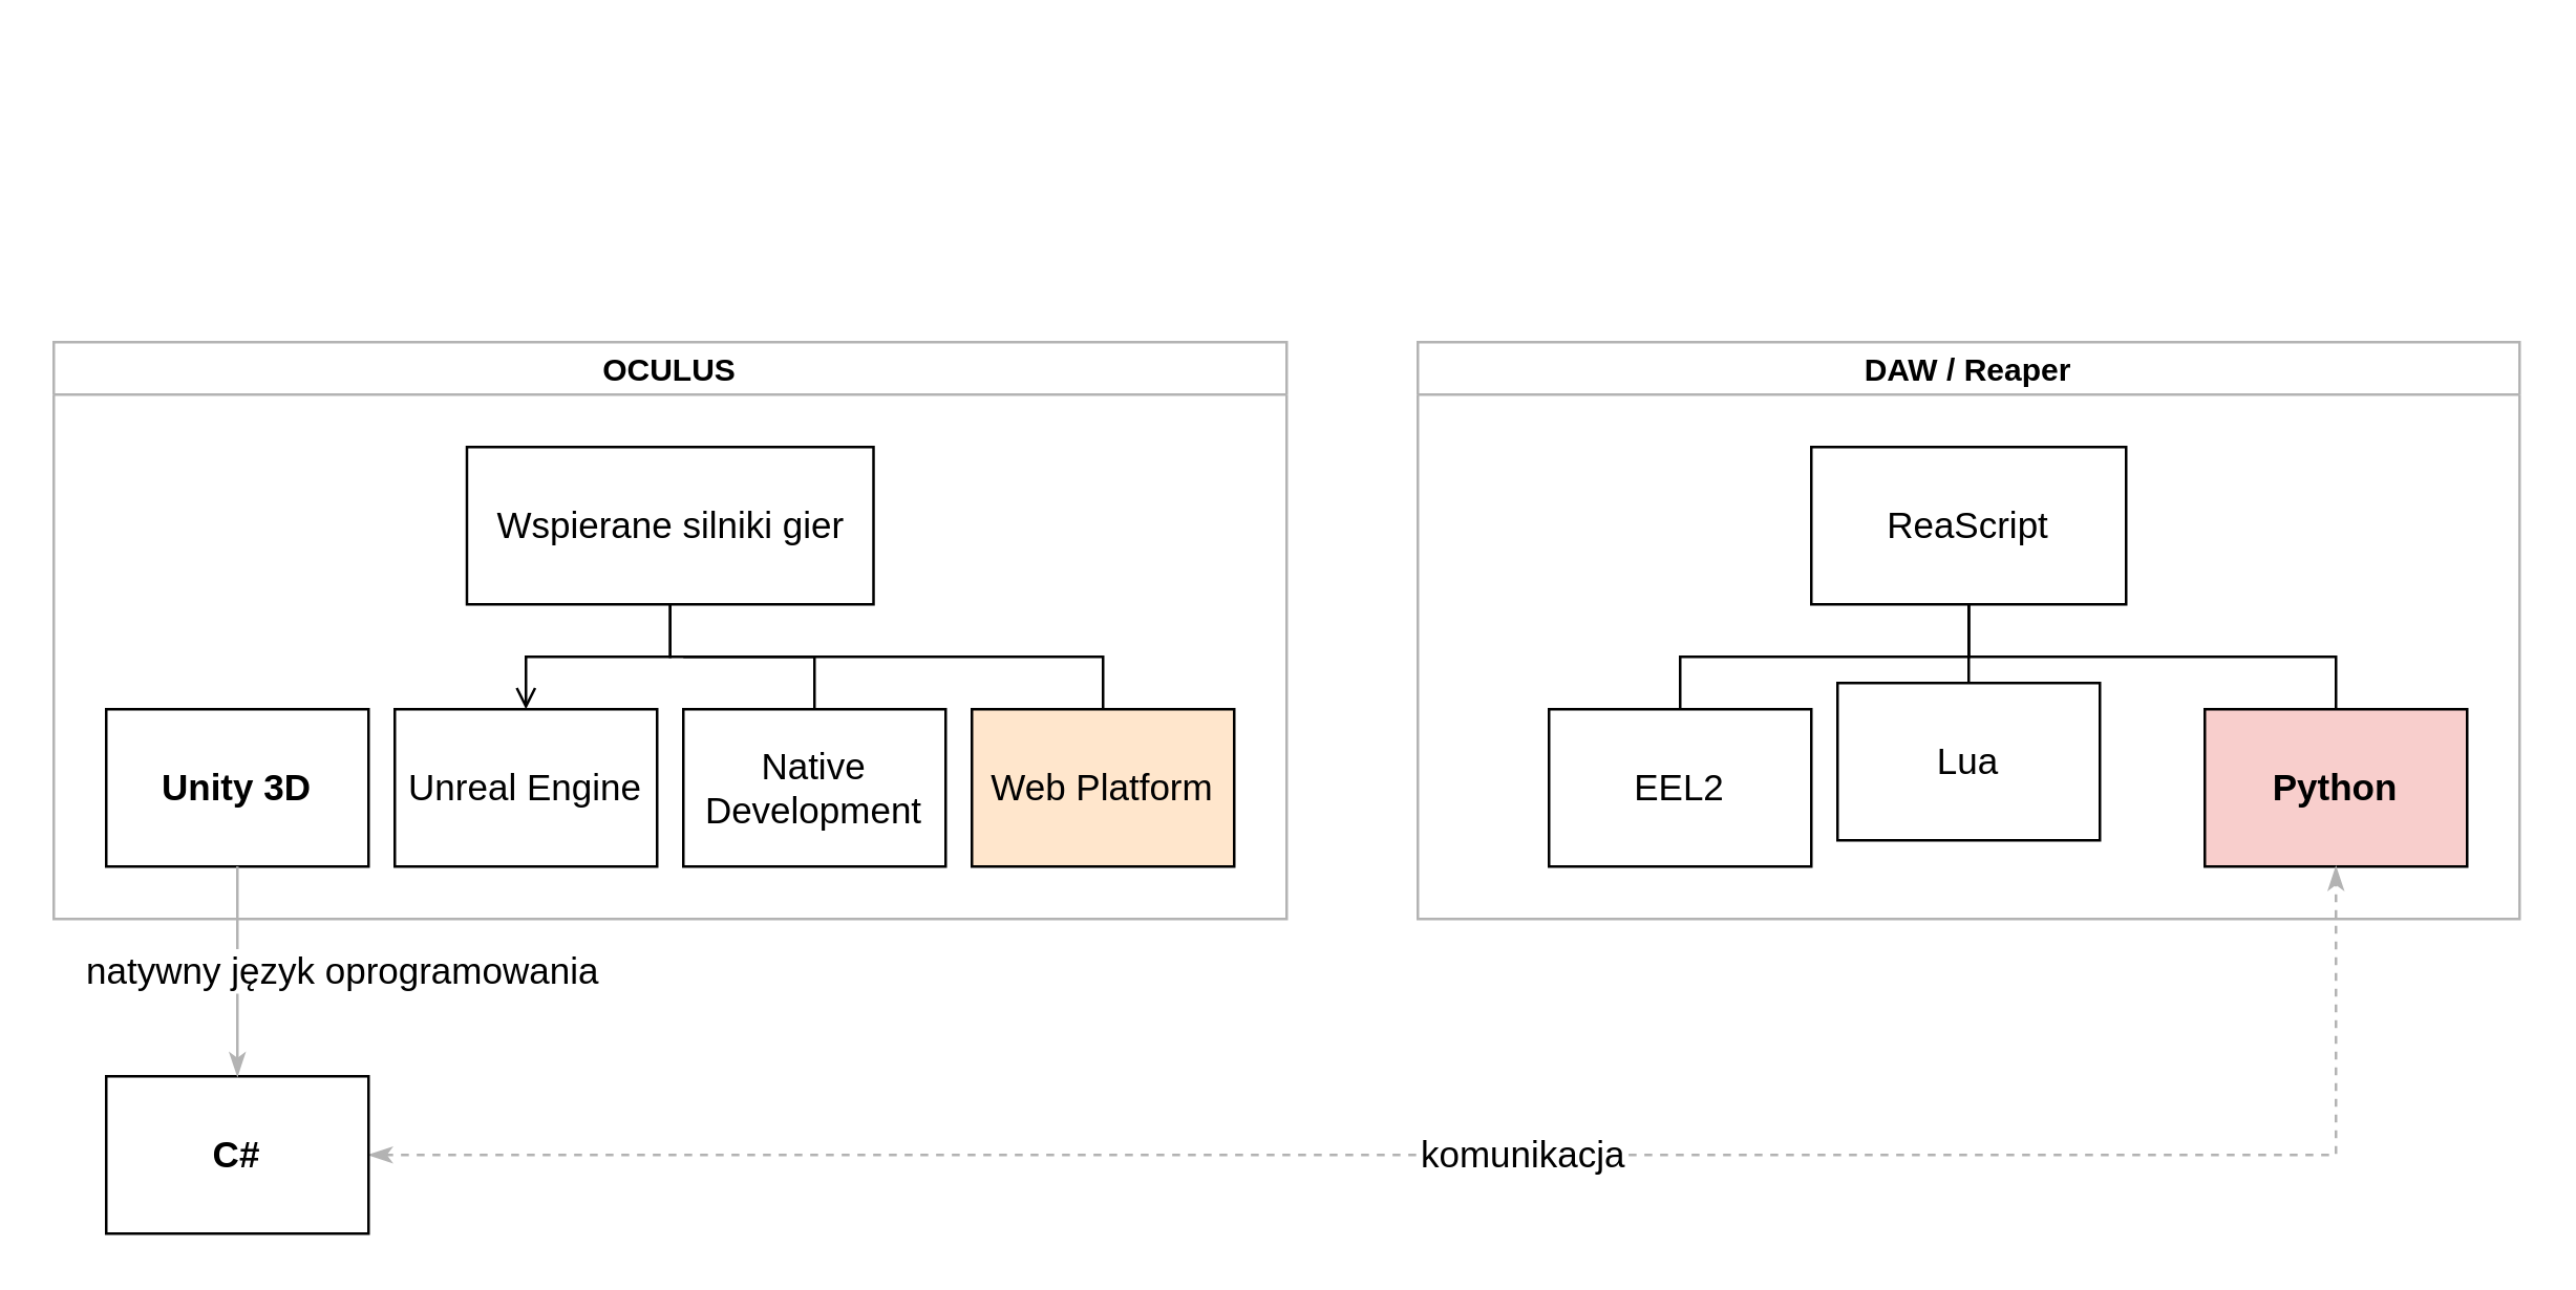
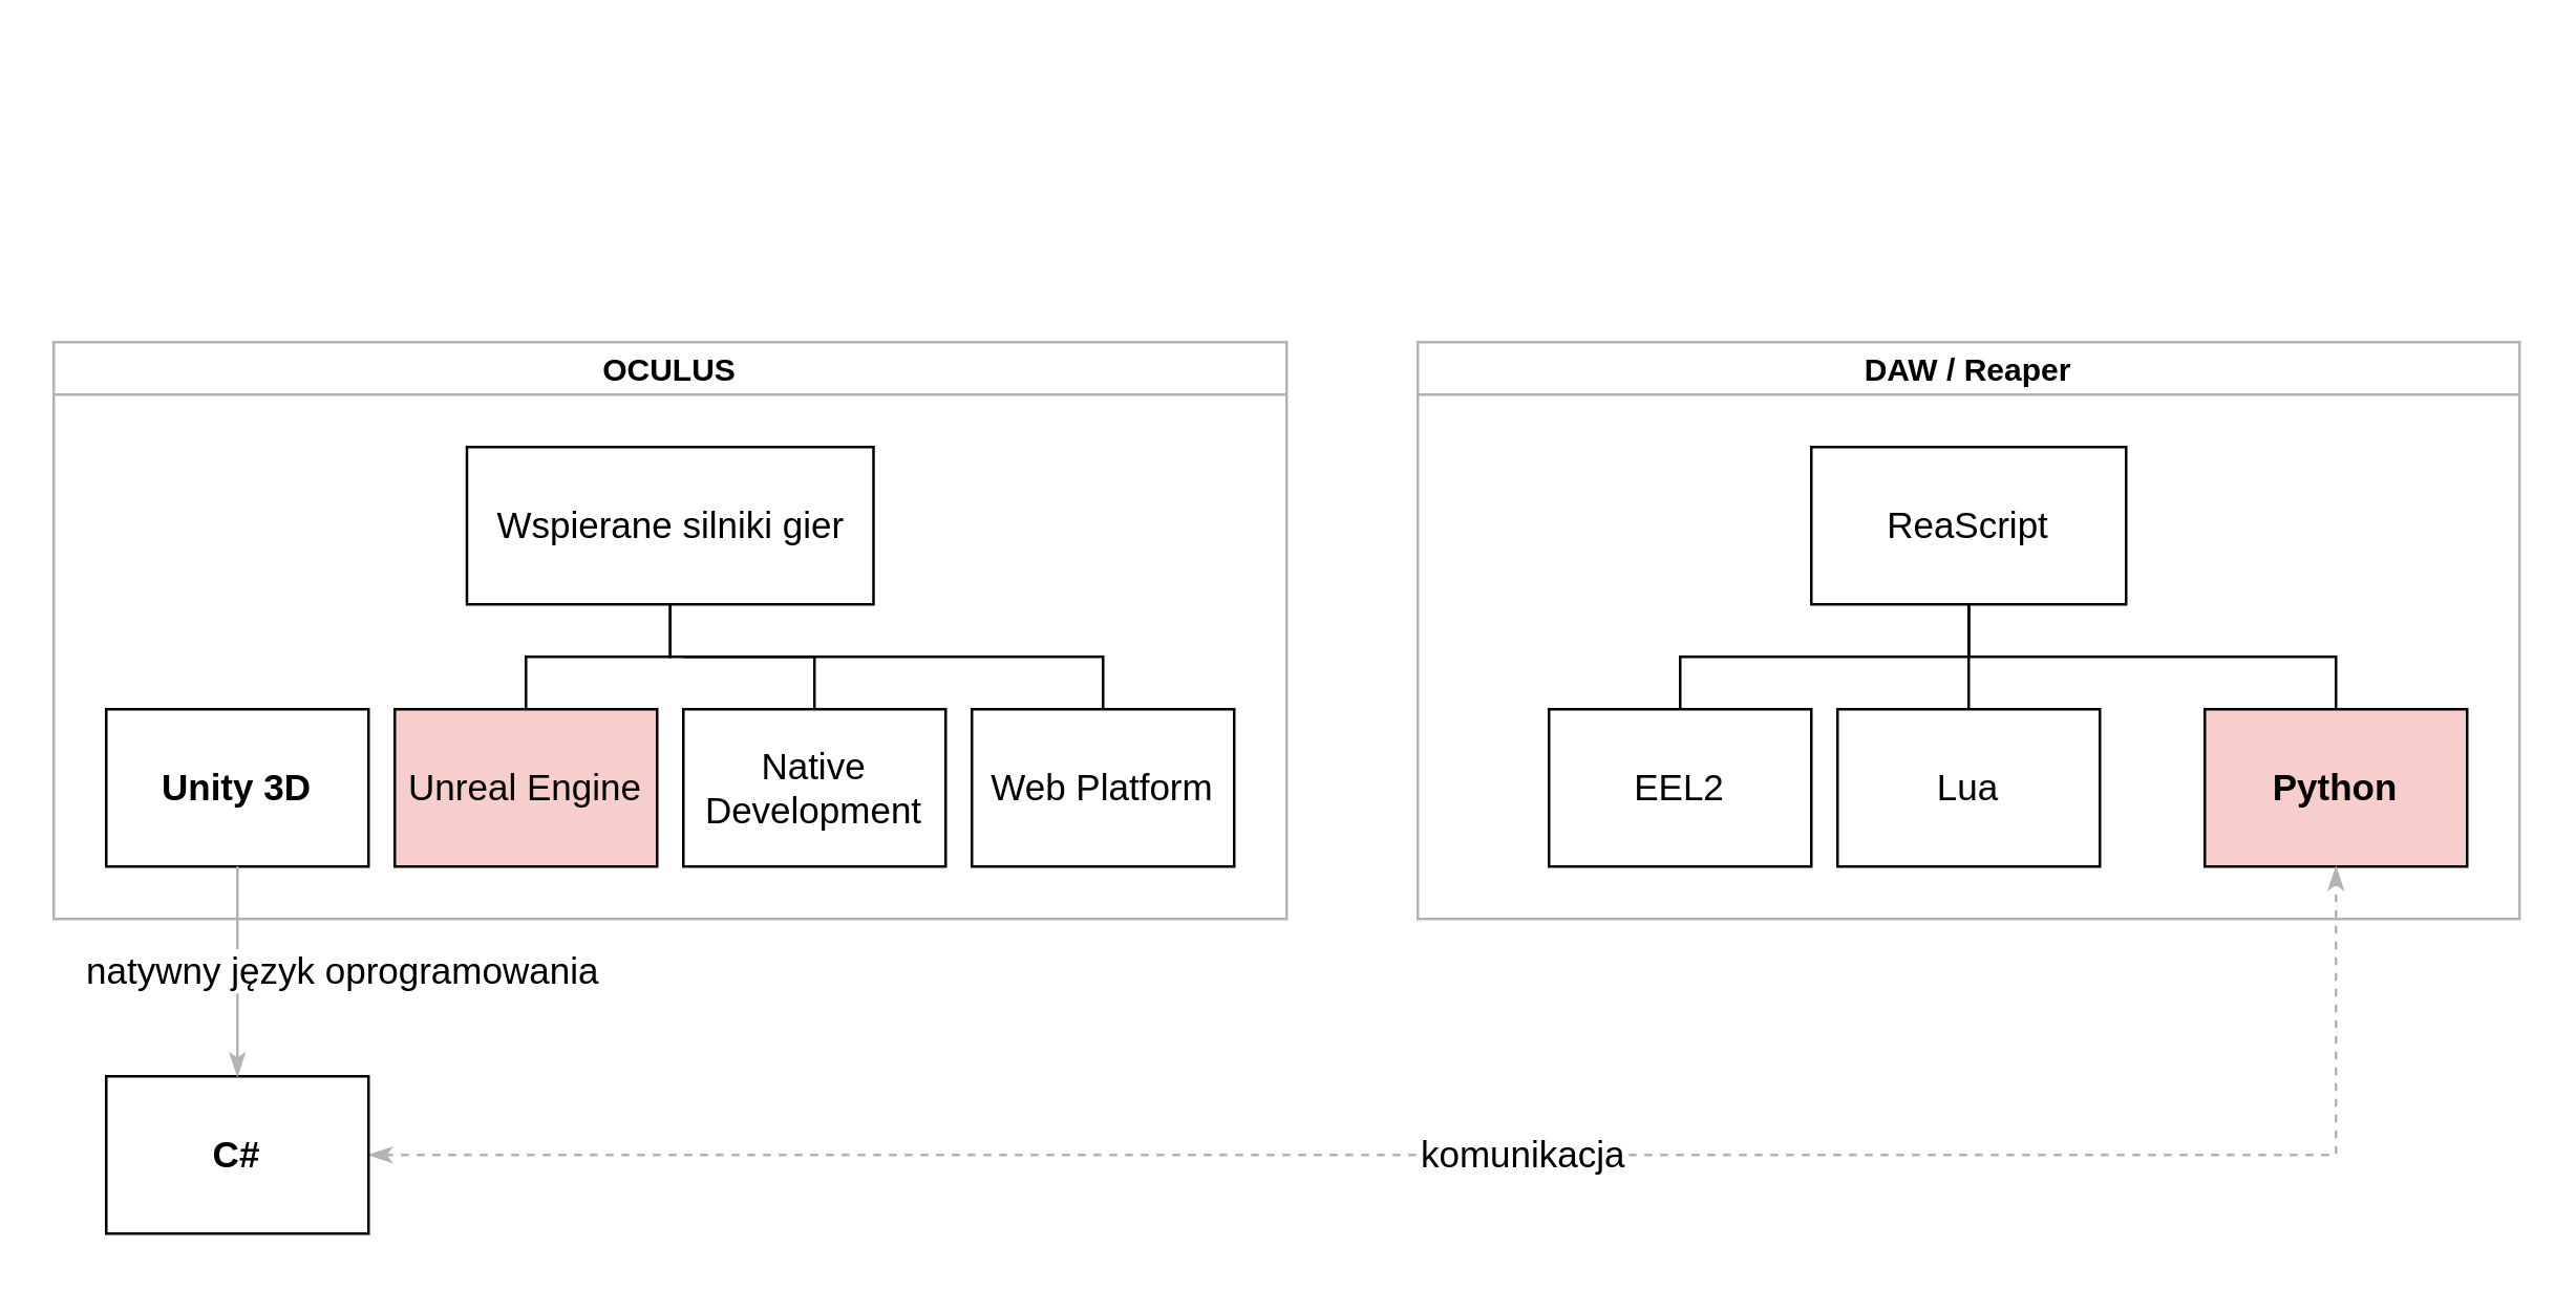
- <mxCell id="3" value="" style="edgeStyle=elbowEdgeStyle;elbow=vertical;startArrow=none;endArrow=open;rounded=0;" parent="2" source="4" target="6" edge="1"><mxGeometry relative="1" as="geometry" /></mxCell>
+ <mxCell id="3" value="" style="edgeStyle=elbowEdgeStyle;elbow=vertical;startArrow=none;endArrow=none;rounded=0;" parent="2" source="4" target="6" edge="1"><mxGeometry relative="1" as="geometry" /></mxCell>
- <mxCell id="16" value="&lt;font style=&quot;font-size: 14px;&quot;&gt;Lua&lt;/font&gt;" style="whiteSpace=wrap;html=1;align=center;verticalAlign=middle;treeFolding=1;treeMoving=1;newEdgeStyle={&quot;edgeStyle&quot;:&quot;elbowEdgeStyle&quot;,&quot;startArrow&quot;:&quot;none&quot;,&quot;endArrow&quot;:&quot;none&quot;};strokeColor=#000000;" parent="11" vertex="1"><mxGeometry x="160" y="130" width="100" height="60" as="geometry" /></mxCell>
+ <mxCell id="16" value="&lt;font style=&quot;font-size: 14px;&quot;&gt;Lua&lt;/font&gt;" style="whiteSpace=wrap;html=1;align=center;verticalAlign=middle;treeFolding=1;treeMoving=1;newEdgeStyle={&quot;edgeStyle&quot;:&quot;elbowEdgeStyle&quot;,&quot;startArrow&quot;:&quot;none&quot;,&quot;endArrow&quot;:&quot;none&quot;};strokeColor=#000000;" parent="11" vertex="1"><mxGeometry x="160" y="140" width="100" height="60" as="geometry" /></mxCell>
- <mxCell id="6" value="&lt;font style=&quot;font-size: 14px;&quot;&gt;Unreal Engine&lt;/font&gt;" style="whiteSpace=wrap;html=1;align=center;verticalAlign=middle;treeFolding=1;treeMoving=1;newEdgeStyle={&quot;edgeStyle&quot;:&quot;elbowEdgeStyle&quot;,&quot;startArrow&quot;:&quot;none&quot;,&quot;endArrow&quot;:&quot;none&quot;};" parent="2" vertex="1"><mxGeometry x="130" y="140" width="100" height="60" as="geometry" /></mxCell>
+ <mxCell id="6" value="&lt;font style=&quot;font-size: 14px;&quot;&gt;Unreal Engine&lt;/font&gt;" style="whiteSpace=wrap;html=1;align=center;verticalAlign=middle;treeFolding=1;treeMoving=1;newEdgeStyle={&quot;edgeStyle&quot;:&quot;elbowEdgeStyle&quot;,&quot;startArrow&quot;:&quot;none&quot;,&quot;endArrow&quot;:&quot;none&quot;};fillColor=#f8cecc;" parent="2" vertex="1"><mxGeometry x="130" y="140" width="100" height="60" as="geometry" /></mxCell>
- <mxCell id="10" value="&lt;font style=&quot;font-size: 14px;&quot;&gt;Web Platform&lt;/font&gt;" style="whiteSpace=wrap;html=1;align=center;verticalAlign=middle;treeFolding=1;treeMoving=1;newEdgeStyle={&quot;edgeStyle&quot;:&quot;elbowEdgeStyle&quot;,&quot;startArrow&quot;:&quot;none&quot;,&quot;endArrow&quot;:&quot;none&quot;};fillColor=#ffe6cc;" parent="2" vertex="1"><mxGeometry x="350" y="140" width="100" height="60" as="geometry" /></mxCell>
+ <mxCell id="10" value="&lt;font style=&quot;font-size: 14px;&quot;&gt;Web Platform&lt;/font&gt;" style="whiteSpace=wrap;html=1;align=center;verticalAlign=middle;treeFolding=1;treeMoving=1;newEdgeStyle={&quot;edgeStyle&quot;:&quot;elbowEdgeStyle&quot;,&quot;startArrow&quot;:&quot;none&quot;,&quot;endArrow&quot;:&quot;none&quot;};" parent="2" vertex="1"><mxGeometry x="350" y="140" width="100" height="60" as="geometry" /></mxCell>
